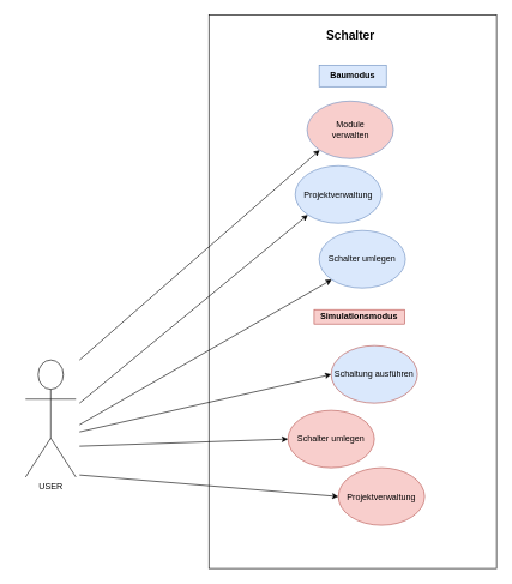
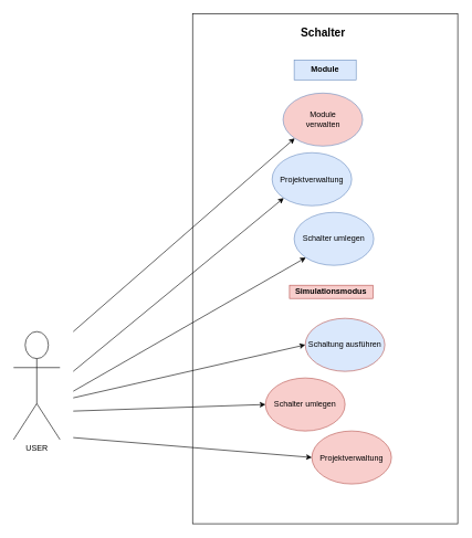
- <mxCell id="3" value="Baumodus" style="text;html=1;strokeColor=#6c8ebf;fillColor=#dae8fc;align=center;verticalAlign=middle;whiteSpace=wrap;rounded=0;fontStyle=1" parent="1" vertex="1"><mxGeometry x="443.25" y="90" width="93.5" height="30" as="geometry" /></mxCell>
+ <mxCell id="3" value="Module" style="text;html=1;strokeColor=#6c8ebf;fillColor=#dae8fc;align=center;verticalAlign=middle;whiteSpace=wrap;rounded=0;fontStyle=1" parent="1" vertex="1"><mxGeometry x="443.25" y="90" width="93.5" height="30" as="geometry" /></mxCell>
- <mxCell id="5" value="USER" style="shape=umlActor;verticalLabelPosition=bottom;verticalAlign=top;html=1;outlineConnect=0;" parent="1" vertex="1"><mxGeometry x="35" y="500" width="70" height="163" as="geometry" /></mxCell>
+ <mxCell id="5" value="USER" style="shape=umlActor;verticalLabelPosition=bottom;verticalAlign=top;html=1;outlineConnect=0;" parent="1" vertex="1"><mxGeometry x="20" y="500" width="70" height="163" as="geometry" /></mxCell>
